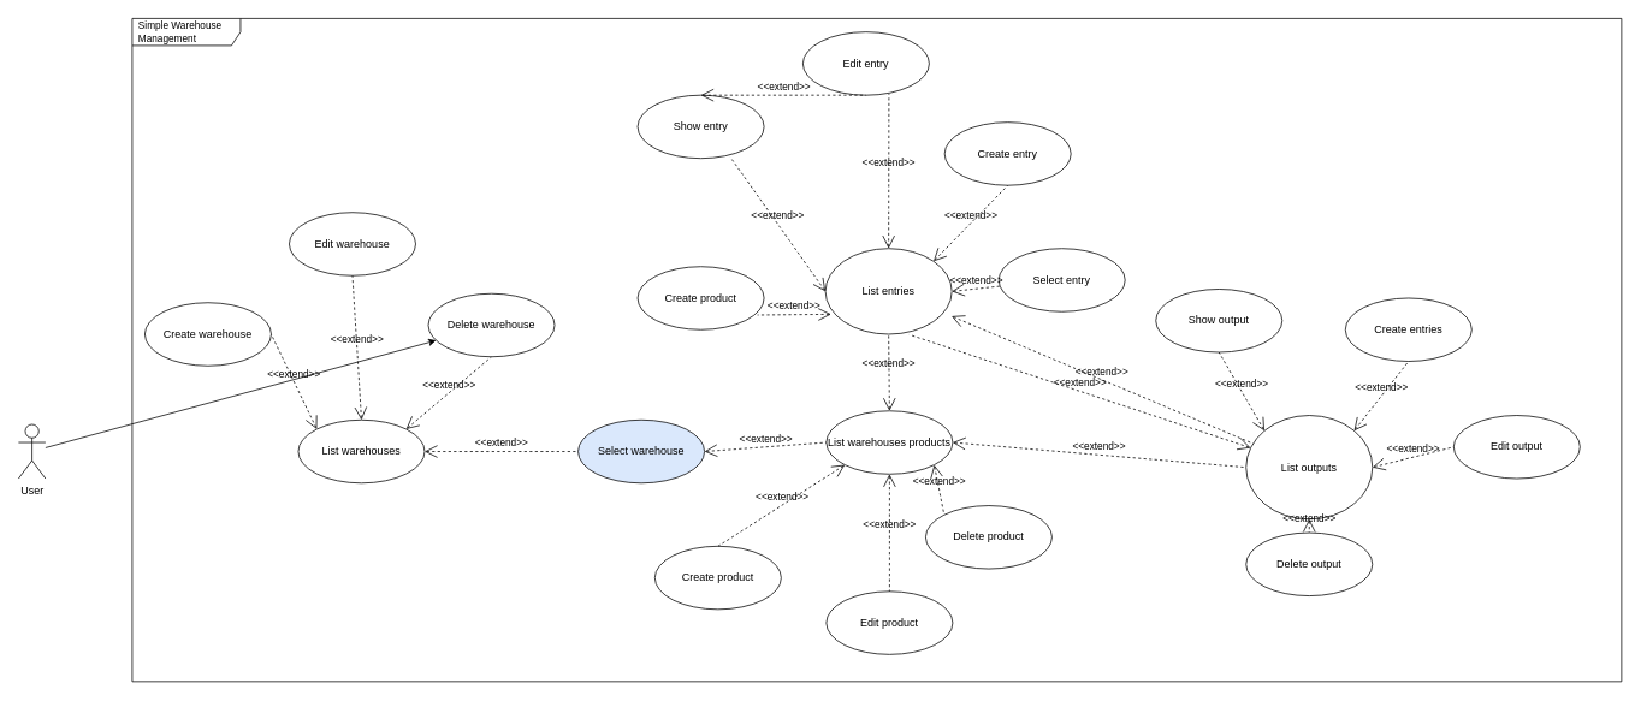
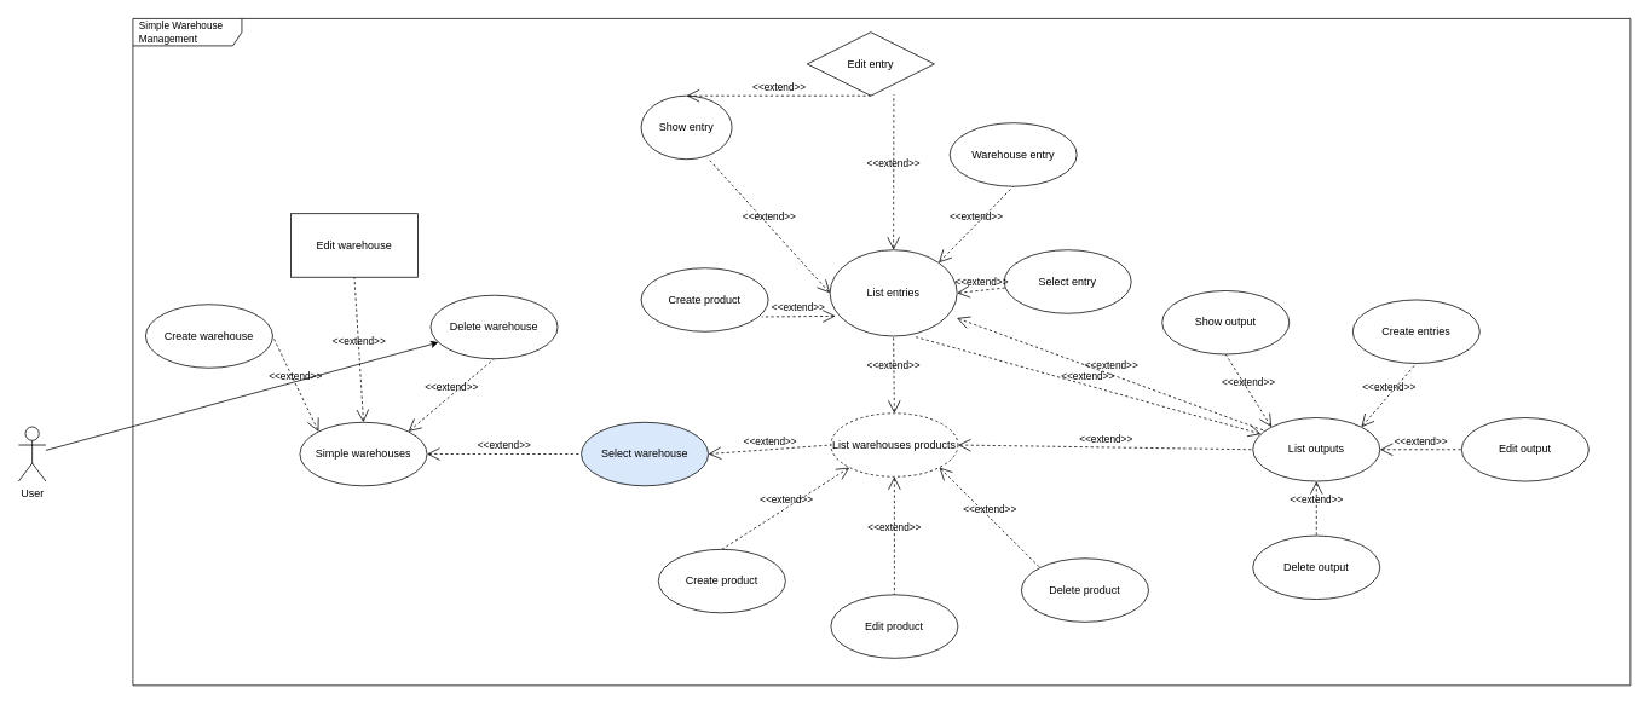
- <mxCell id="14" value="Edit entry" style="ellipse;whiteSpace=wrap;html=1;labelBackgroundColor=none;" parent="1" vertex="1"><mxGeometry x="889" y="35" width="140" height="70" as="geometry" /></mxCell>
+ <mxCell id="14" value="Edit entry" style="rhombus;whiteSpace=wrap;html=1;labelBackgroundColor=none;" parent="1" vertex="1"><mxGeometry x="889" y="35" width="140" height="70" as="geometry" /></mxCell>
- <mxCell id="17" value="Show entry" style="ellipse;whiteSpace=wrap;html=1;labelBackgroundColor=none;" parent="1" vertex="1"><mxGeometry x="706" y="105" width="140" height="70" as="geometry" /></mxCell>
+ <mxCell id="17" value="Show entry" style="ellipse;whiteSpace=wrap;html=1;labelBackgroundColor=none;" parent="1" vertex="1"><mxGeometry x="706" y="105" width="100" height="70" as="geometry" /></mxCell>
- <mxCell id="15" value="Create entry" style="ellipse;whiteSpace=wrap;html=1;labelBackgroundColor=none;" parent="1" vertex="1"><mxGeometry x="1046" y="135" width="140" height="70" as="geometry" /></mxCell>
+ <mxCell id="15" value="Warehouse entry" style="ellipse;whiteSpace=wrap;html=1;labelBackgroundColor=none;" parent="1" vertex="1"><mxGeometry x="1046" y="135" width="140" height="70" as="geometry" /></mxCell>
- <mxCell id="19" value="Edit warehouse" style="ellipse;whiteSpace=wrap;html=1;labelBackgroundColor=none;" parent="1" vertex="1"><mxGeometry x="320" y="235" width="140" height="70" as="geometry" /></mxCell>
+ <mxCell id="19" value="Edit warehouse" style="whiteSpace=wrap;html=1;labelBackgroundColor=none;rounded=0;" parent="1" vertex="1"><mxGeometry x="320" y="235" width="140" height="70" as="geometry" /></mxCell>
- <mxCell id="7" value="List warehouses products" style="ellipse;whiteSpace=wrap;html=1;labelBackgroundColor=none;" parent="1" vertex="1"><mxGeometry x="915" y="455" width="140" height="70" as="geometry" /></mxCell>
+ <mxCell id="7" value="List warehouses products" style="ellipse;whiteSpace=wrap;html=1;labelBackgroundColor=none;dashed=1;" parent="1" vertex="1"><mxGeometry x="915" y="455" width="140" height="70" as="geometry" /></mxCell>
- <mxCell id="5" value="List warehouses" style="ellipse;whiteSpace=wrap;html=1;labelBackgroundColor=none;" parent="1" vertex="1"><mxGeometry x="330" y="465" width="140" height="70" as="geometry" /></mxCell>
+ <mxCell id="5" value="Simple warehouses" style="ellipse;whiteSpace=wrap;html=1;labelBackgroundColor=none;" parent="1" vertex="1"><mxGeometry x="330" y="465" width="140" height="70" as="geometry" /></mxCell>
- <mxCell id="8" value="List outputs" style="ellipse;whiteSpace=wrap;html=1;labelBackgroundColor=none;" parent="1" vertex="1"><mxGeometry x="1380" y="460" width="140" height="115" as="geometry" /></mxCell>
+ <mxCell id="8" value="List outputs" style="ellipse;whiteSpace=wrap;html=1;labelBackgroundColor=none;" parent="1" vertex="1"><mxGeometry x="1380" y="460" width="140" height="70" as="geometry" /></mxCell>
- <mxCell id="23" value="Delete product" style="ellipse;whiteSpace=wrap;html=1;labelBackgroundColor=none;" parent="1" vertex="1"><mxGeometry x="1025" y="560" width="140" height="70" as="geometry" /></mxCell>
+ <mxCell id="23" value="Delete product" style="ellipse;whiteSpace=wrap;html=1;labelBackgroundColor=none;" parent="1" vertex="1"><mxGeometry x="1125" y="615" width="140" height="70" as="geometry" /></mxCell>
